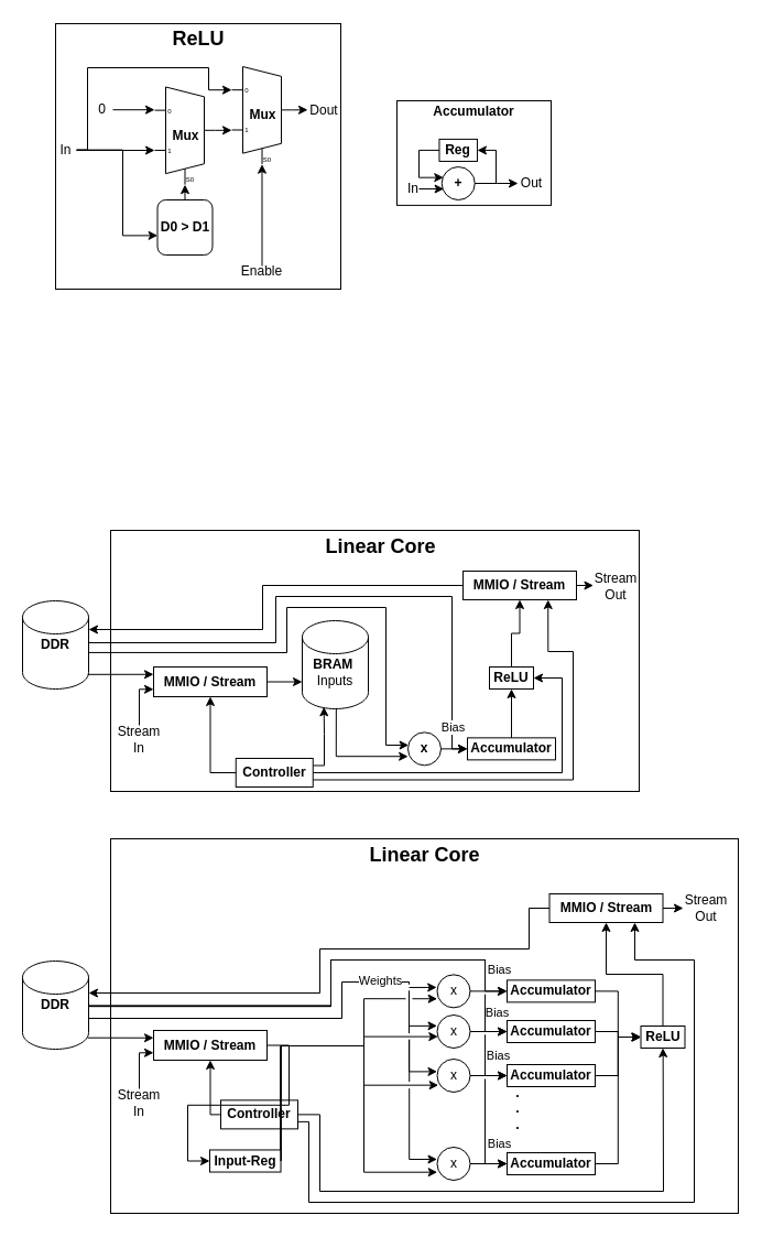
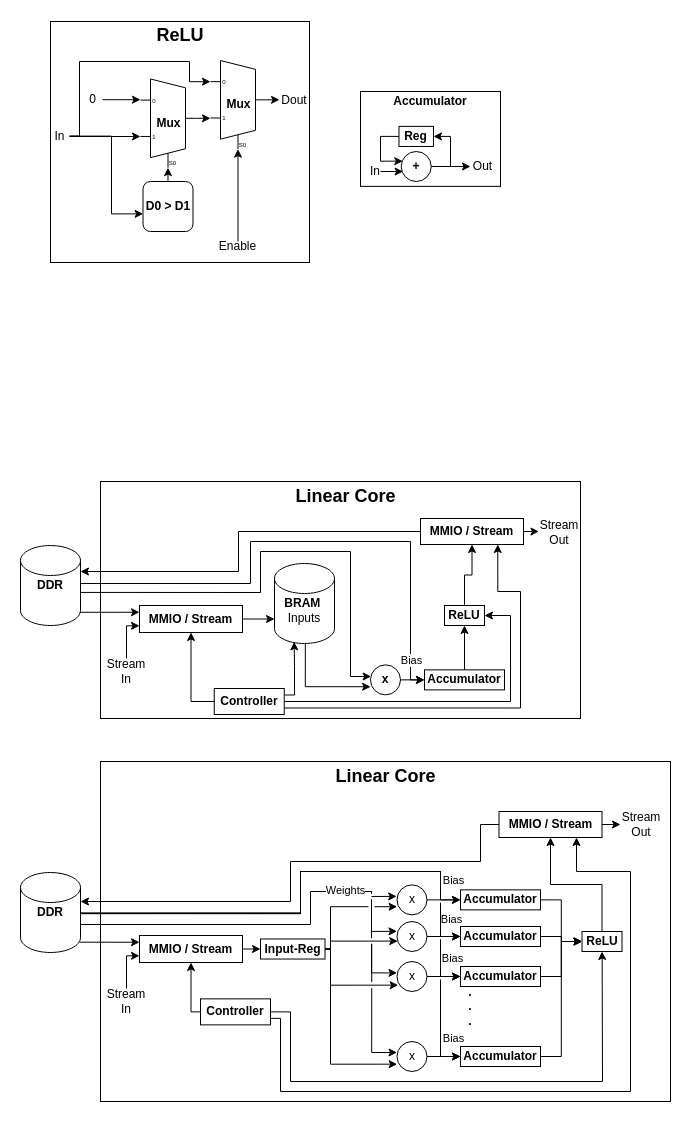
- <mxCell id="75" value="&lt;b&gt;Input-Reg&lt;/b&gt;" style="whiteSpace=wrap;html=1;shadow=0;arcSize=2;" parent="42" vertex="1"><mxGeometry x="170" y="282.47" width="64.5" height="20.06" as="geometry" /></mxCell>
+ <mxCell id="75" value="&lt;b&gt;Input-Reg&lt;/b&gt;" style="whiteSpace=wrap;html=1;shadow=0;arcSize=2;" parent="42" vertex="1"><mxGeometry x="240" y="177.47" width="64.5" height="20.06" as="geometry" /></mxCell>
